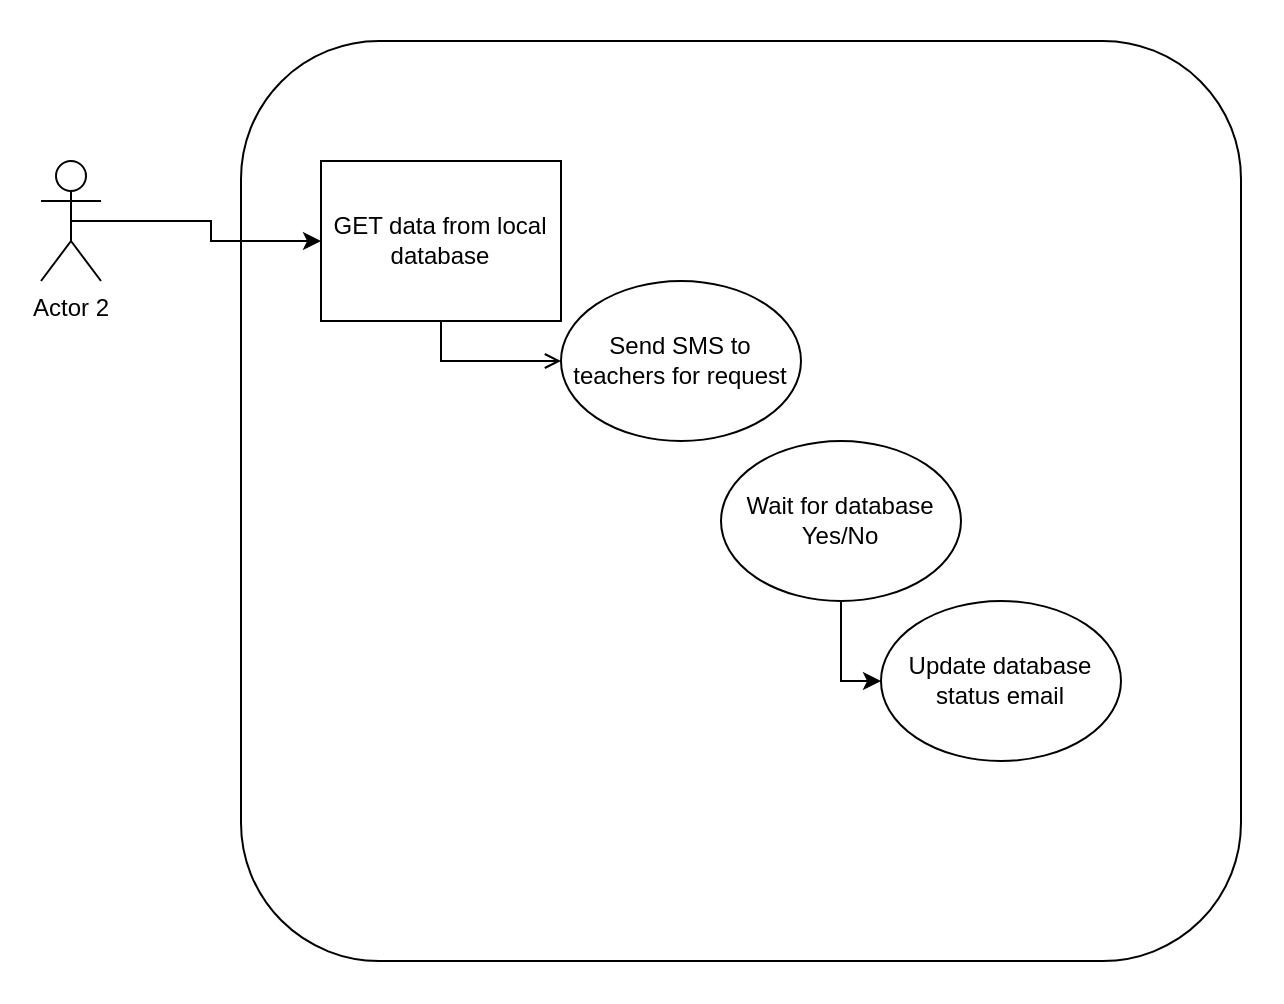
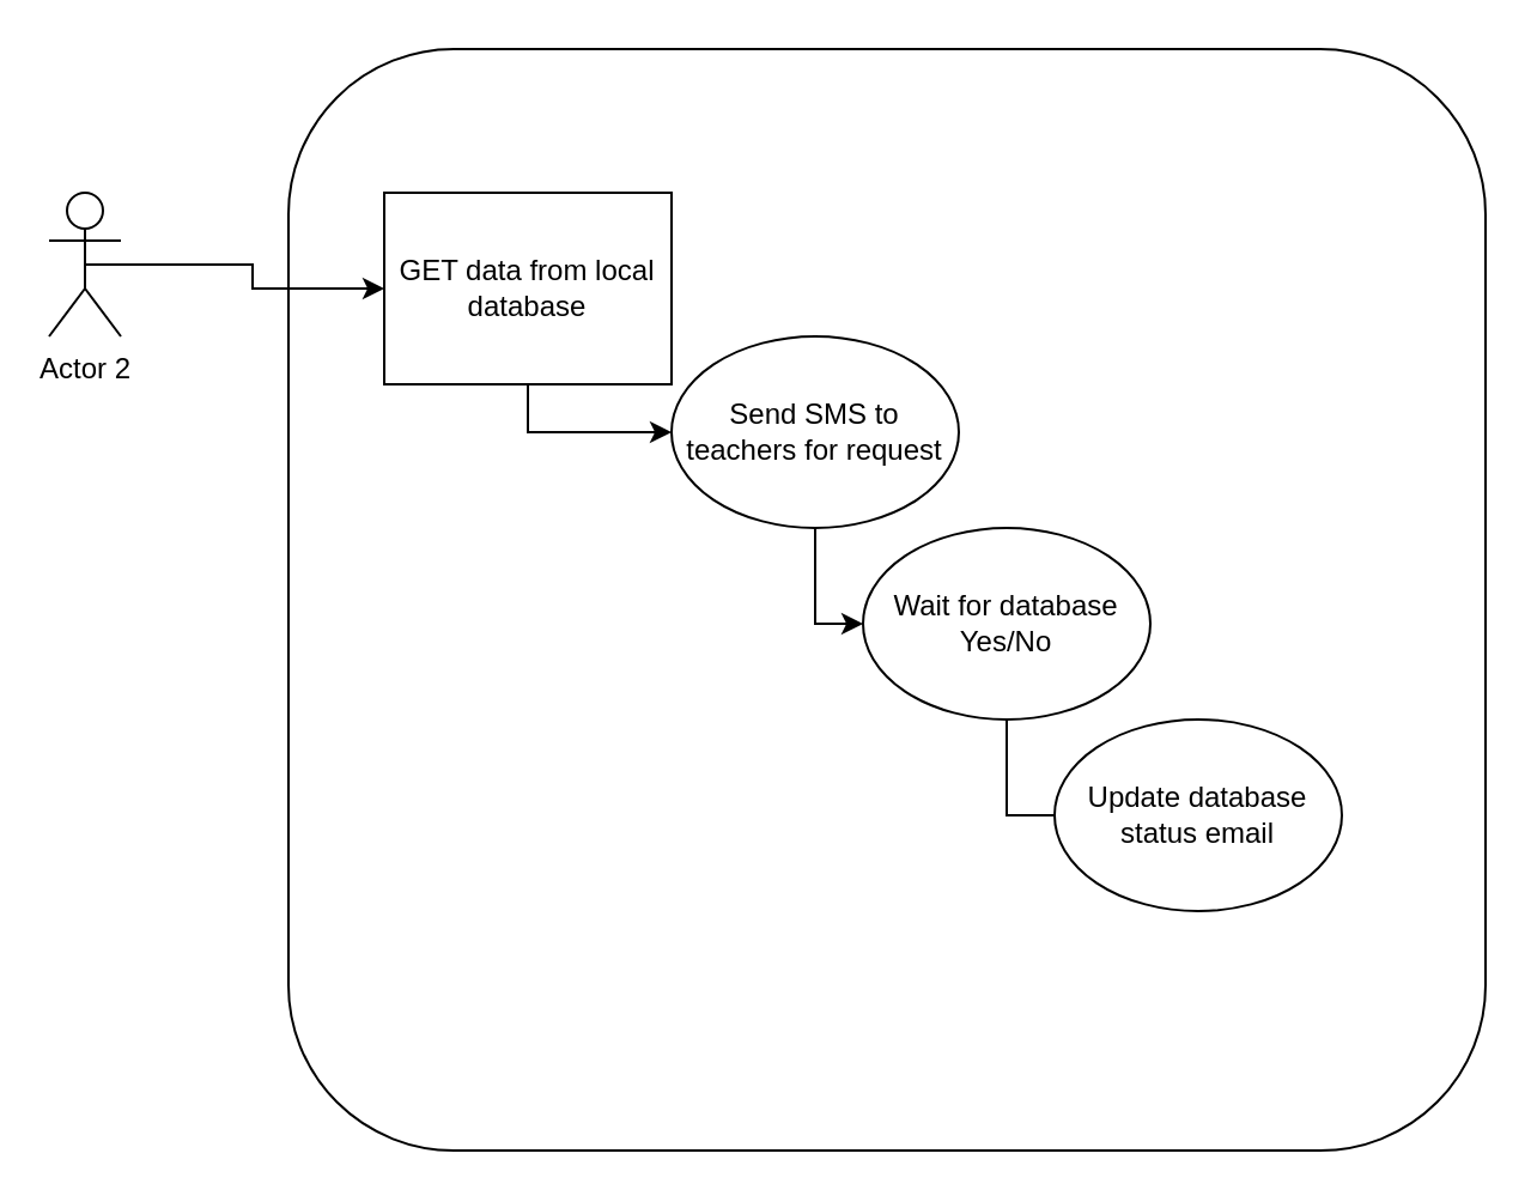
- <mxCell id="5" style="edgeStyle=orthogonalEdgeStyle;rounded=0;orthogonalLoop=1;jettySize=auto;html=1;entryX=0;entryY=0.5;entryDx=0;entryDy=0;endArrow=open;" edge="1" parent="1" source="6" target="8"><mxGeometry relative="1" as="geometry" /></mxCell>
+ <mxCell id="5" style="edgeStyle=orthogonalEdgeStyle;rounded=0;orthogonalLoop=1;jettySize=auto;html=1;entryX=0;entryY=0.5;entryDx=0;entryDy=0;" edge="1" parent="1" source="6" target="8"><mxGeometry relative="1" as="geometry" /></mxCell>
+ <mxCell id="7" style="edgeStyle=orthogonalEdgeStyle;rounded=0;orthogonalLoop=1;jettySize=auto;html=1;entryX=0;entryY=0.5;entryDx=0;entryDy=0;" edge="1" parent="1" source="8" target="10"><mxGeometry relative="1" as="geometry" /></mxCell>
- <mxCell id="9" style="edgeStyle=orthogonalEdgeStyle;rounded=0;orthogonalLoop=1;jettySize=auto;html=1;entryX=0;entryY=0.5;entryDx=0;entryDy=0;" edge="1" parent="1" source="10" target="11"><mxGeometry relative="1" as="geometry" /></mxCell>
+ <mxCell id="9" style="edgeStyle=orthogonalEdgeStyle;rounded=0;orthogonalLoop=1;jettySize=auto;html=1;entryX=0;entryY=0.5;entryDx=0;entryDy=0;endArrow=none;" edge="1" parent="1" source="10" target="11"><mxGeometry relative="1" as="geometry" /></mxCell>
